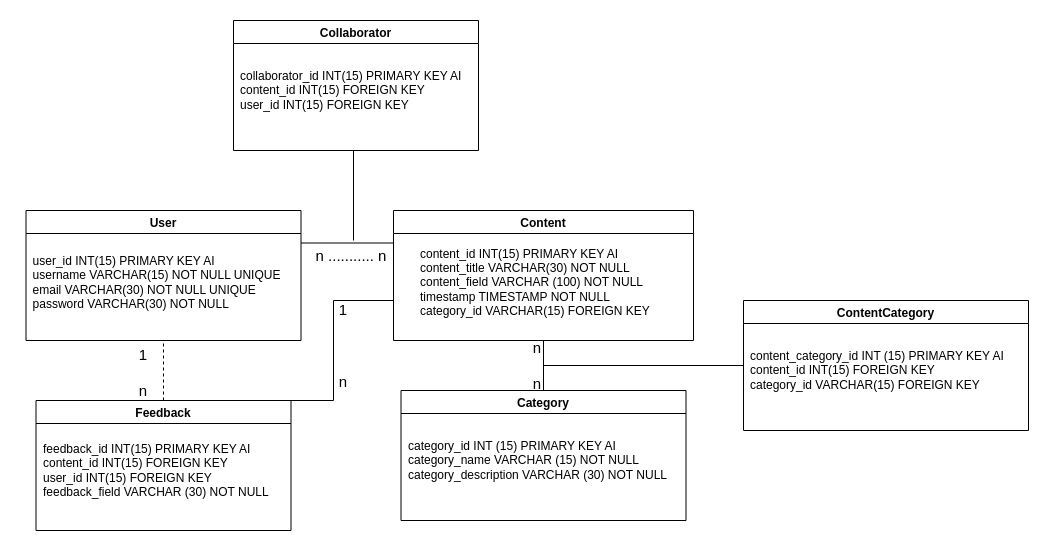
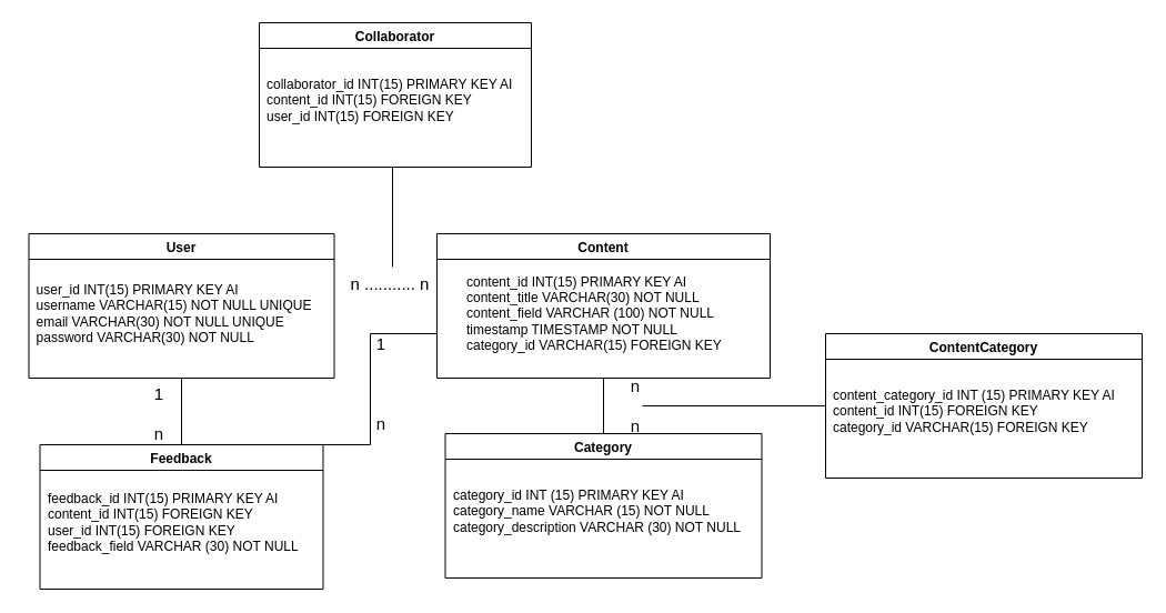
- <mxCell id="17" value="" style="endArrow=none;html=1;rounded=0;fontSize=15;exitX=1;exitY=0.25;exitDx=0;exitDy=0;entryX=0;entryY=0.25;entryDx=0;entryDy=0;" edge="1" parent="1" source="2" target="4"><mxGeometry width="50" height="50" relative="1" as="geometry"><mxPoint x="373" y="260" as="sourcePoint" /><mxPoint x="423" y="210" as="targetPoint" /></mxGeometry></mxCell>
- <mxCell id="23" value="n&lt;br&gt;&lt;br&gt;n" style="text;html=1;strokeColor=none;fillColor=none;align=right;verticalAlign=middle;whiteSpace=wrap;rounded=0;fontSize=15;" vertex="1" parent="1"><mxGeometry x="423" y="350" width="120" height="30" as="geometry" /></mxCell>
+ <mxCell id="23" value="n&lt;br&gt;&lt;br&gt;n" style="text;html=1;strokeColor=none;fillColor=none;align=right;verticalAlign=middle;whiteSpace=wrap;rounded=0;fontSize=15;" vertex="1" parent="1"><mxGeometry x="458" y="350" width="120" height="30" as="geometry" /></mxCell>
- <mxCell id="13" value="" style="endArrow=none;html=1;rounded=0;exitX=0.5;exitY=0;exitDx=0;exitDy=0;entryX=0.5;entryY=1;entryDx=0;entryDy=0;dashed=1;" edge="1" parent="1" source="11" target="2"><mxGeometry width="50" height="50" relative="1" as="geometry"><mxPoint x="463" y="400" as="sourcePoint" /><mxPoint x="513" y="350" as="targetPoint" /></mxGeometry></mxCell>
+ <mxCell id="13" value="" style="endArrow=none;html=1;rounded=0;exitX=0.5;exitY=0;exitDx=0;exitDy=0;entryX=0.5;entryY=1;entryDx=0;entryDy=0;" edge="1" parent="1" source="11" target="2"><mxGeometry width="50" height="50" relative="1" as="geometry"><mxPoint x="463" y="400" as="sourcePoint" /><mxPoint x="513" y="350" as="targetPoint" /></mxGeometry></mxCell>
